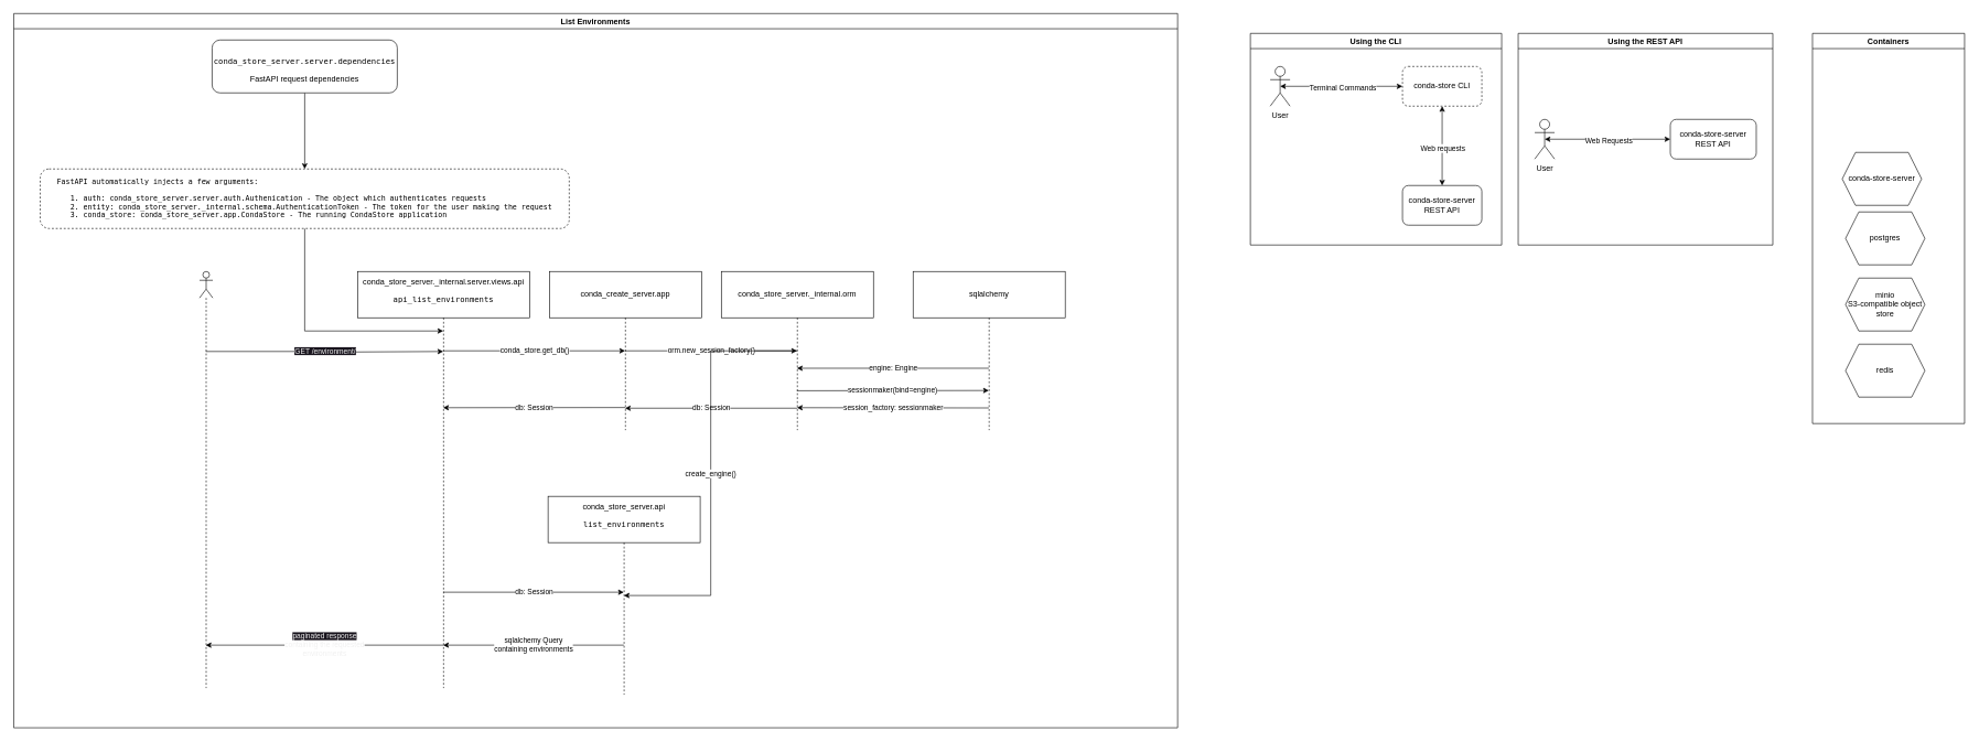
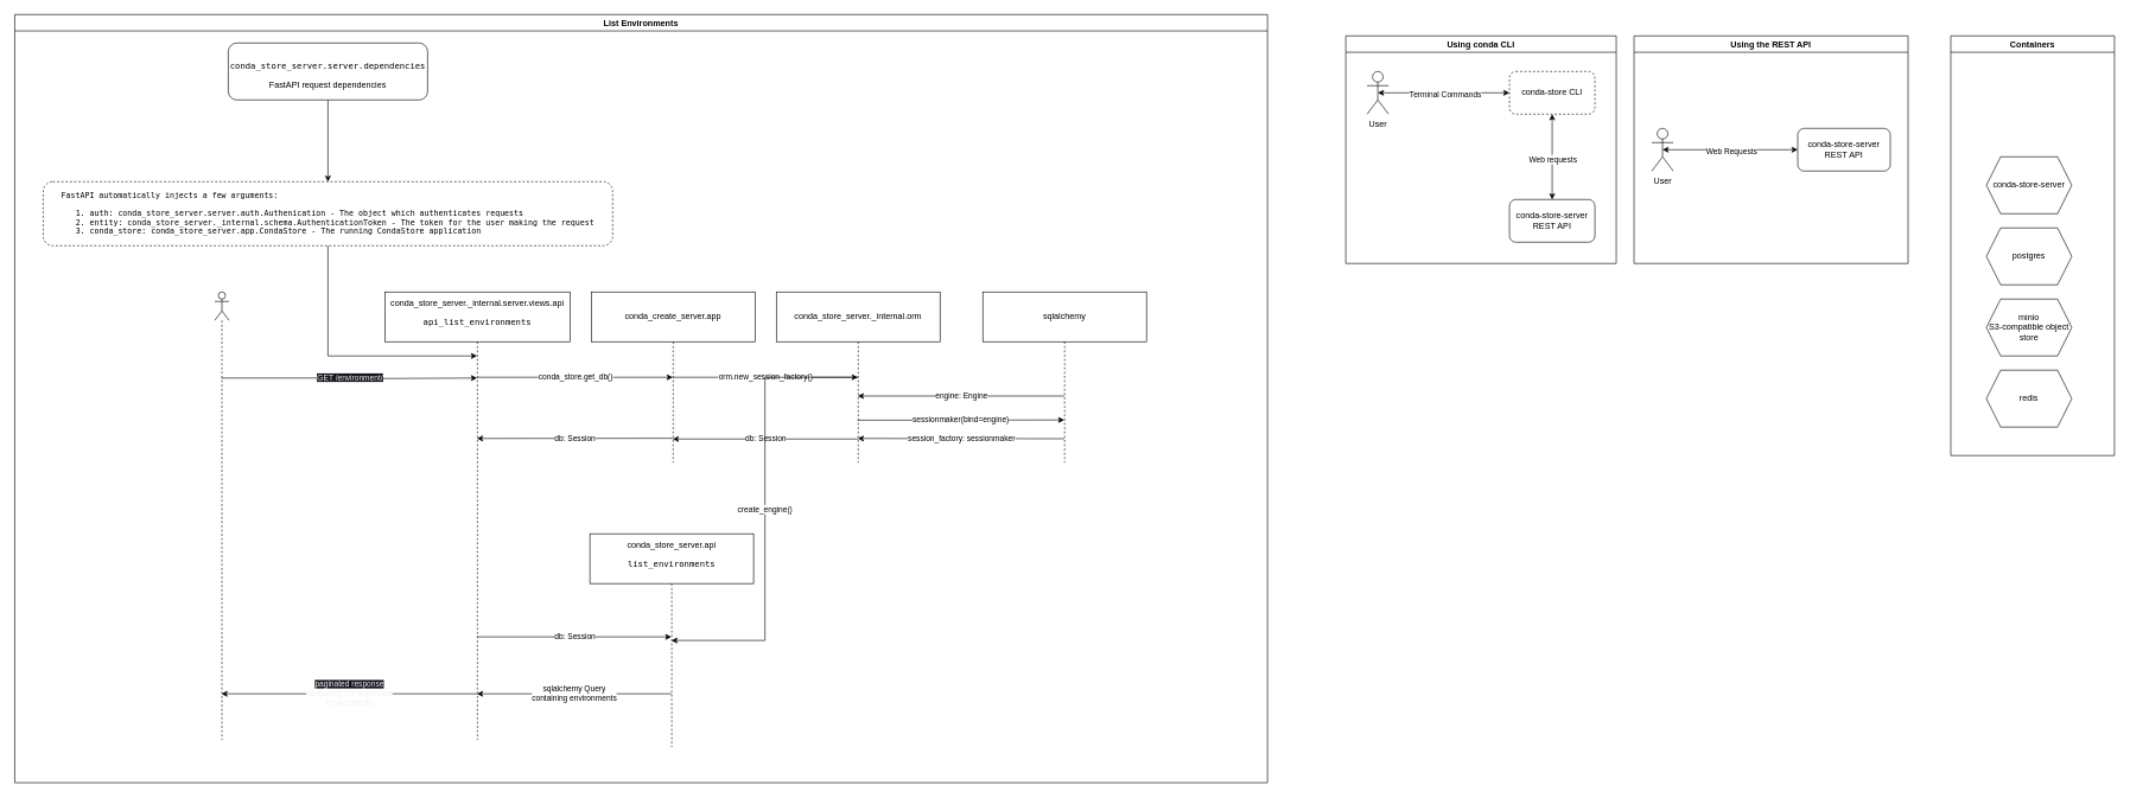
- <mxCell id="12" value="Using the CLI" style="swimlane;whiteSpace=wrap;html=1;" vertex="1" parent="1"><mxGeometry x="1890" y="50" width="380" height="320" as="geometry" /></mxCell>
+ <mxCell id="12" value="Using conda CLI" style="swimlane;whiteSpace=wrap;html=1;" vertex="1" parent="1"><mxGeometry x="1890" y="50" width="380" height="320" as="geometry" /></mxCell>
- <mxCell id="5" value="conda-store-server" style="shape=hexagon;perimeter=hexagonPerimeter2;whiteSpace=wrap;html=1;fixedSize=1;" vertex="1" parent="2"><mxGeometry x="45" y="180" width="120" height="80" as="geometry" /></mxCell>
+ <mxCell id="5" value="conda-store-server" style="shape=hexagon;perimeter=hexagonPerimeter2;whiteSpace=wrap;html=1;fixedSize=1;" vertex="1" parent="2"><mxGeometry x="50" y="170" width="120" height="80" as="geometry" /></mxCell>
